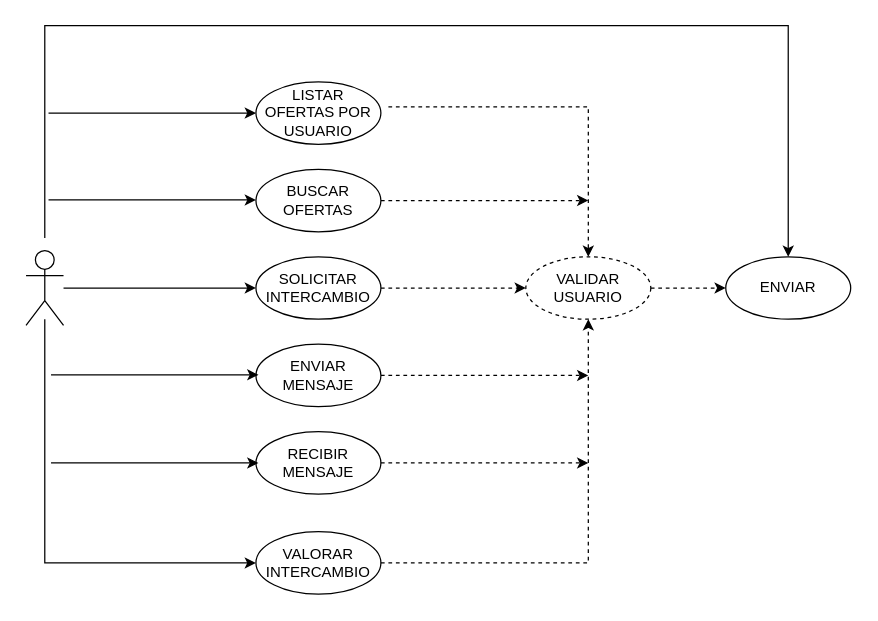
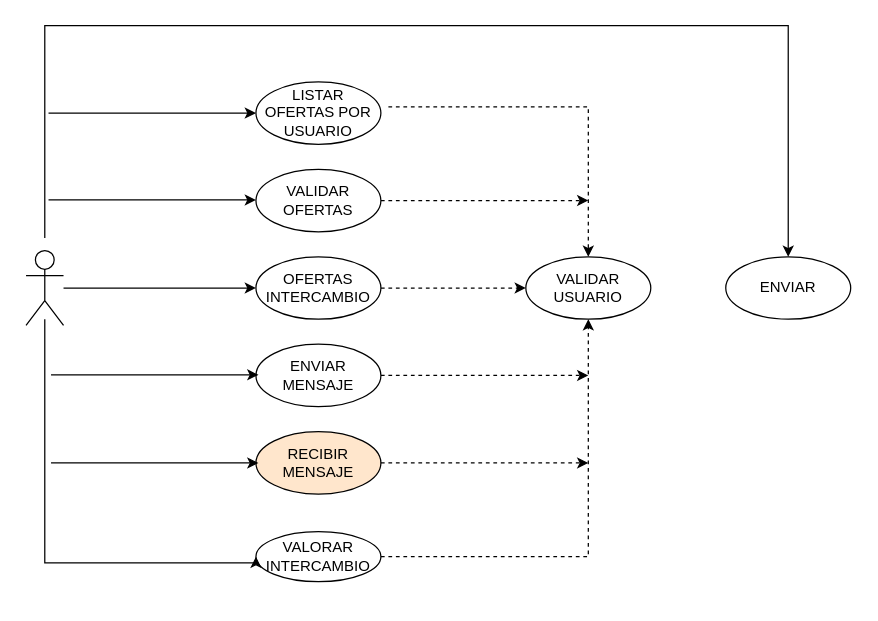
- <mxCell id="8" value="BUSCAR OFERTAS" style="ellipse;whiteSpace=wrap;html=1;" vertex="1" parent="1"><mxGeometry x="204" y="135" width="100" height="50" as="geometry" /></mxCell>
+ <mxCell id="8" value="VALIDAR OFERTAS" style="ellipse;whiteSpace=wrap;html=1;" vertex="1" parent="1"><mxGeometry x="204" y="135" width="100" height="50" as="geometry" /></mxCell>
- <mxCell id="10" value="SOLICITAR INTERCAMBIO" style="ellipse;whiteSpace=wrap;html=1;" vertex="1" parent="1"><mxGeometry x="204" y="205" width="100" height="50" as="geometry" /></mxCell>
+ <mxCell id="10" value="OFERTAS INTERCAMBIO" style="ellipse;whiteSpace=wrap;html=1;" vertex="1" parent="1"><mxGeometry x="204" y="205" width="100" height="50" as="geometry" /></mxCell>
- <mxCell id="5" value="VALIDAR USUARIO" style="ellipse;whiteSpace=wrap;html=1;dashed=1;" vertex="1" parent="1"><mxGeometry x="420" y="205" width="100" height="50" as="geometry" /></mxCell>
+ <mxCell id="5" value="VALIDAR USUARIO" style="ellipse;whiteSpace=wrap;html=1;" vertex="1" parent="1"><mxGeometry x="420" y="205" width="100" height="50" as="geometry" /></mxCell>
- <mxCell id="4" style="edgeStyle=orthogonalEdgeStyle;rounded=0;orthogonalLoop=1;jettySize=auto;html=1;exitX=1;exitY=0.5;exitDx=0;exitDy=0;dashed=1;entryX=0;entryY=0.5;entryDx=0;entryDy=0;" edge="1" parent="1" source="5" target="3"><mxGeometry relative="1" as="geometry"><mxPoint x="536" y="230" as="targetPoint" /></mxGeometry></mxCell>
- <mxCell id="14" value="RECIBIR MENSAJE" style="ellipse;whiteSpace=wrap;html=1;" vertex="1" parent="1"><mxGeometry x="204" y="345" width="100" height="50" as="geometry" /></mxCell>
+ <mxCell id="14" value="RECIBIR MENSAJE" style="ellipse;whiteSpace=wrap;html=1;fillColor=#ffe6cc;" vertex="1" parent="1"><mxGeometry x="204" y="345" width="100" height="50" as="geometry" /></mxCell>
- <mxCell id="16" value="VALORAR INTERCAMBIO" style="ellipse;whiteSpace=wrap;html=1;" vertex="1" parent="1"><mxGeometry x="204" y="425" width="100" height="50" as="geometry" /></mxCell>
+ <mxCell id="16" value="VALORAR INTERCAMBIO" style="ellipse;whiteSpace=wrap;html=1;" vertex="1" parent="1"><mxGeometry x="204" y="425" width="100" height="40" as="geometry" /></mxCell>
